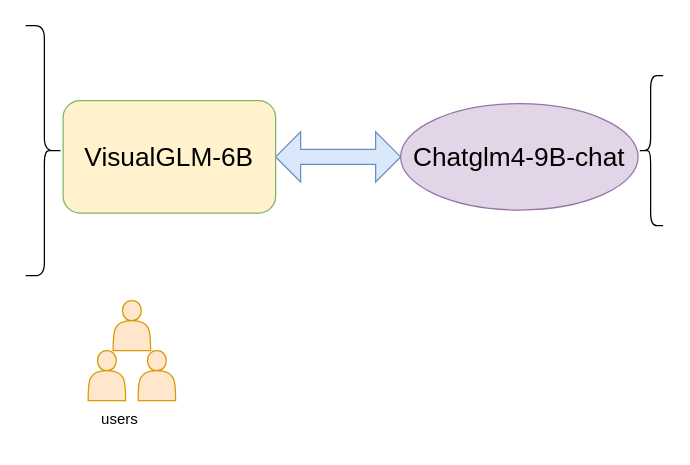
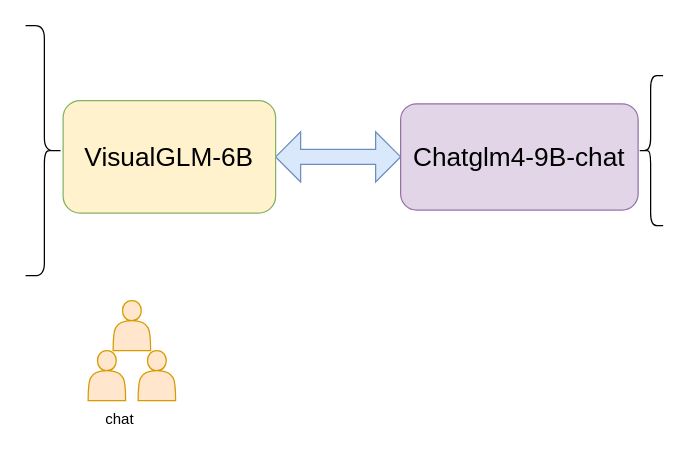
- <mxCell id="8" value="&lt;font style=&quot;font-size: 21px;&quot;&gt;Chatglm4-9B-chat&lt;/font&gt;" style="ellipse;whiteSpace=wrap;html=1;fillColor=#e1d5e7;strokeColor=#9673a6;" vertex="1" parent="1"><mxGeometry x="320" y="82.5" width="190" height="85" as="geometry" /></mxCell>
+ <mxCell id="8" value="&lt;font style=&quot;font-size: 21px;&quot;&gt;Chatglm4-9B-chat&lt;/font&gt;" style="rounded=1;whiteSpace=wrap;html=1;fillColor=#e1d5e7;strokeColor=#9673a6;" vertex="1" parent="1"><mxGeometry x="320" y="82.5" width="190" height="85" as="geometry" /></mxCell>
- <mxCell id="5" value="users" style="text;html=1;align=center;verticalAlign=middle;resizable=0;points=[];autosize=1;strokeColor=none;fillColor=none;strokeWidth=15;" vertex="1" parent="1"><mxGeometry x="70" y="320" width="50" height="30" as="geometry" /></mxCell>
+ <mxCell id="5" value="chat" style="text;html=1;align=center;verticalAlign=middle;resizable=0;points=[];autosize=1;strokeColor=none;fillColor=none;strokeWidth=15;" vertex="1" parent="1"><mxGeometry x="70" y="320" width="50" height="30" as="geometry" /></mxCell>
